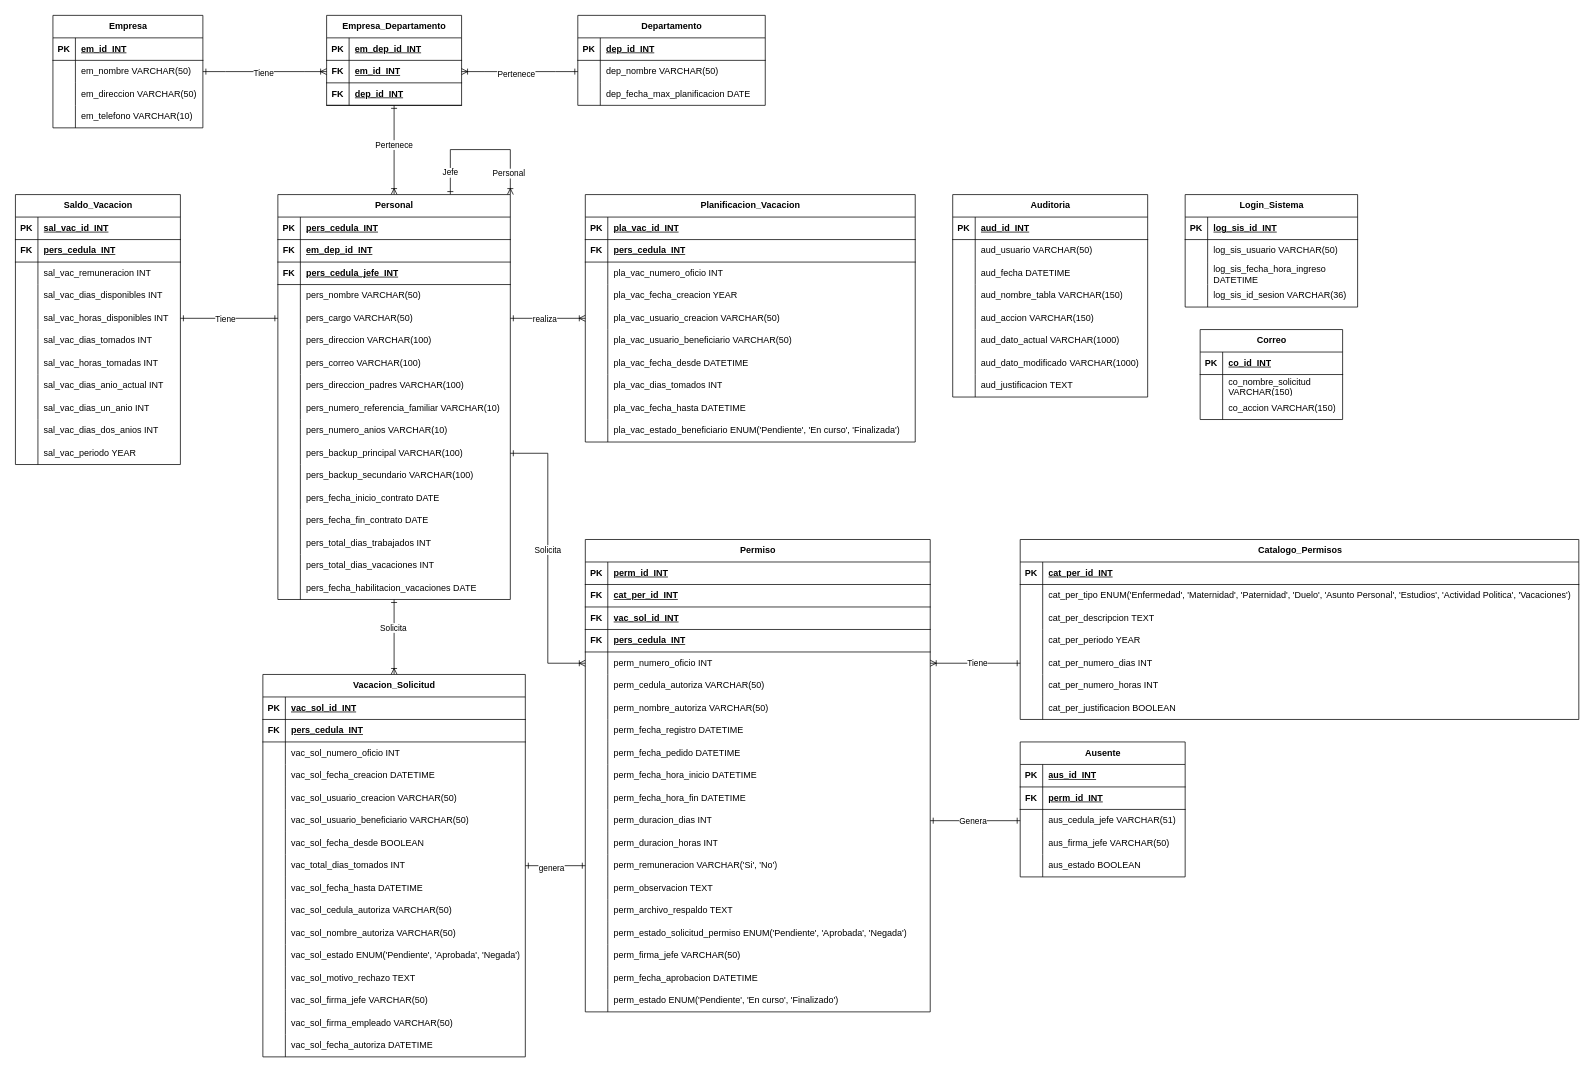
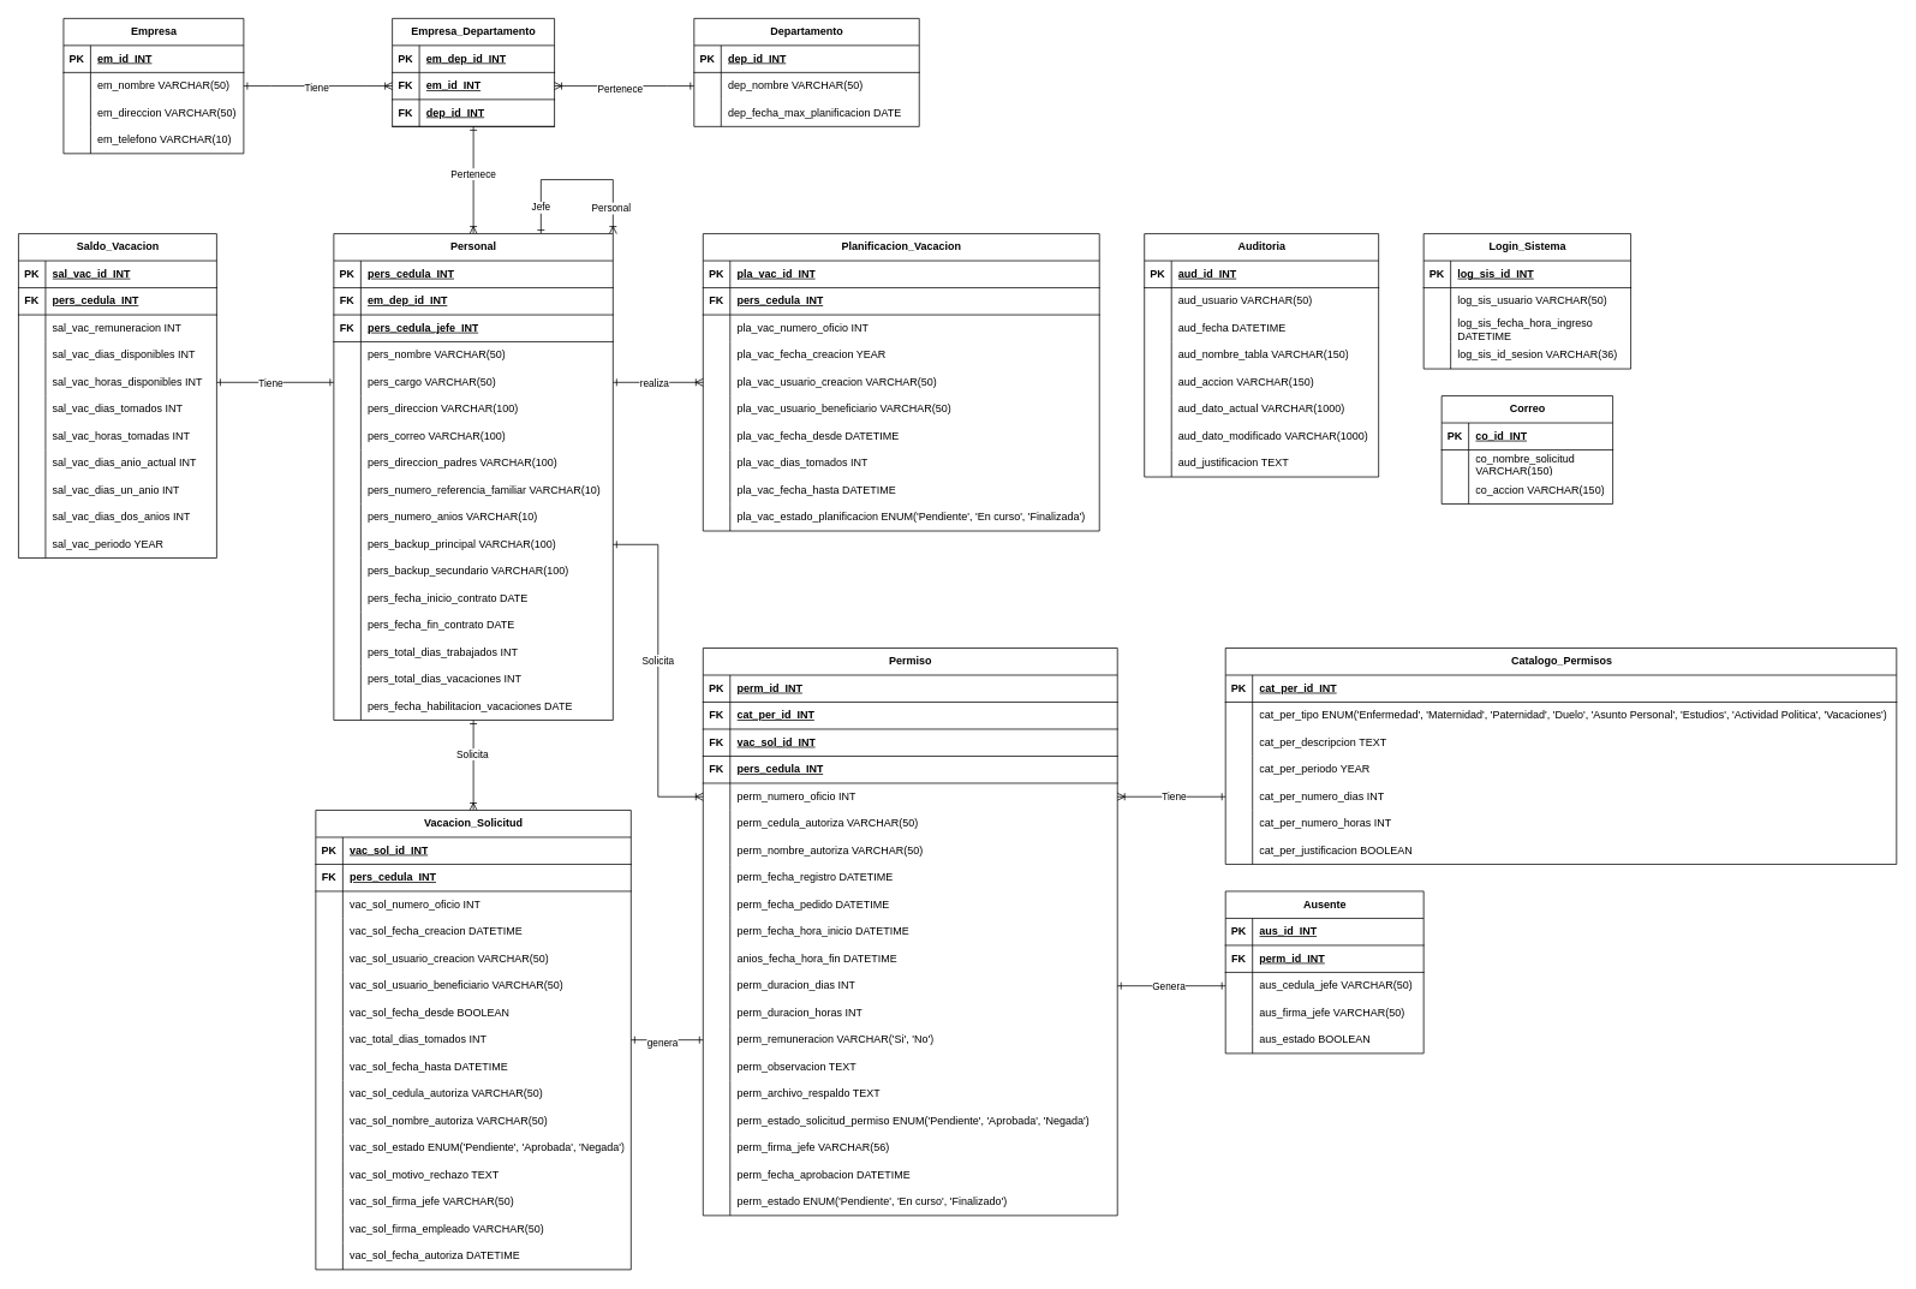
- <mxCell id="164" value="pla_vac_estado_beneficiario ENUM('Pendiente', 'En curso', 'Finalizada')" style="shape=partialRectangle;connectable=0;fillColor=none;top=0;left=0;bottom=0;right=0;align=left;spacingLeft=6;overflow=hidden;whiteSpace=wrap;html=1;" vertex="1" parent="162"><mxGeometry x="30" width="410" height="30" as="geometry"><mxRectangle width="410" height="30" as="alternateBounds" /></mxGeometry></mxCell>
+ <mxCell id="164" value="pla_vac_estado_planificacion ENUM('Pendiente', 'En curso', 'Finalizada')" style="shape=partialRectangle;connectable=0;fillColor=none;top=0;left=0;bottom=0;right=0;align=left;spacingLeft=6;overflow=hidden;whiteSpace=wrap;html=1;" vertex="1" parent="162"><mxGeometry x="30" width="410" height="30" as="geometry"><mxRectangle width="410" height="30" as="alternateBounds" /></mxGeometry></mxCell>
- <mxCell id="236" value="perm_fecha_hora_fin DATETIME" style="shape=partialRectangle;connectable=0;fillColor=none;top=0;left=0;bottom=0;right=0;align=left;spacingLeft=6;overflow=hidden;whiteSpace=wrap;html=1;" vertex="1" parent="234"><mxGeometry x="30" width="430" height="30" as="geometry"><mxRectangle width="430" height="30" as="alternateBounds" /></mxGeometry></mxCell>
+ <mxCell id="236" value="anios_fecha_hora_fin DATETIME" style="shape=partialRectangle;connectable=0;fillColor=none;top=0;left=0;bottom=0;right=0;align=left;spacingLeft=6;overflow=hidden;whiteSpace=wrap;html=1;" vertex="1" parent="234"><mxGeometry x="30" width="430" height="30" as="geometry"><mxRectangle width="430" height="30" as="alternateBounds" /></mxGeometry></mxCell>
- <mxCell id="295" value="aus_cedula_jefe VARCHAR(51)" style="shape=partialRectangle;connectable=0;fillColor=none;top=0;left=0;bottom=0;right=0;align=left;spacingLeft=6;overflow=hidden;whiteSpace=wrap;html=1;" vertex="1" parent="293"><mxGeometry x="30" width="190" height="30" as="geometry"><mxRectangle width="190" height="30" as="alternateBounds" /></mxGeometry></mxCell>
+ <mxCell id="295" value="aus_cedula_jefe VARCHAR(50)" style="shape=partialRectangle;connectable=0;fillColor=none;top=0;left=0;bottom=0;right=0;align=left;spacingLeft=6;overflow=hidden;whiteSpace=wrap;html=1;" vertex="1" parent="293"><mxGeometry x="30" width="190" height="30" as="geometry"><mxRectangle width="190" height="30" as="alternateBounds" /></mxGeometry></mxCell>
- <mxCell id="257" value="perm_firma_jefe VARCHAR(50)" style="shape=partialRectangle;connectable=0;fillColor=none;top=0;left=0;bottom=0;right=0;align=left;spacingLeft=6;overflow=hidden;whiteSpace=wrap;html=1;" vertex="1" parent="255"><mxGeometry x="30" width="430" height="30" as="geometry"><mxRectangle width="430" height="30" as="alternateBounds" /></mxGeometry></mxCell>
+ <mxCell id="257" value="perm_firma_jefe VARCHAR(56)" style="shape=partialRectangle;connectable=0;fillColor=none;top=0;left=0;bottom=0;right=0;align=left;spacingLeft=6;overflow=hidden;whiteSpace=wrap;html=1;" vertex="1" parent="255"><mxGeometry x="30" width="430" height="30" as="geometry"><mxRectangle width="430" height="30" as="alternateBounds" /></mxGeometry></mxCell>
